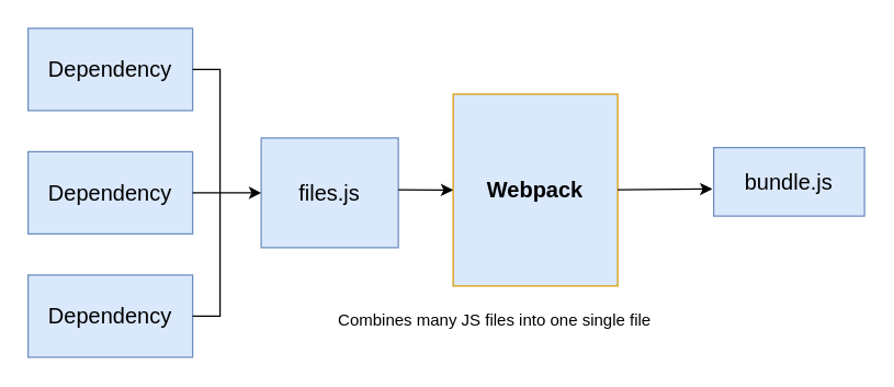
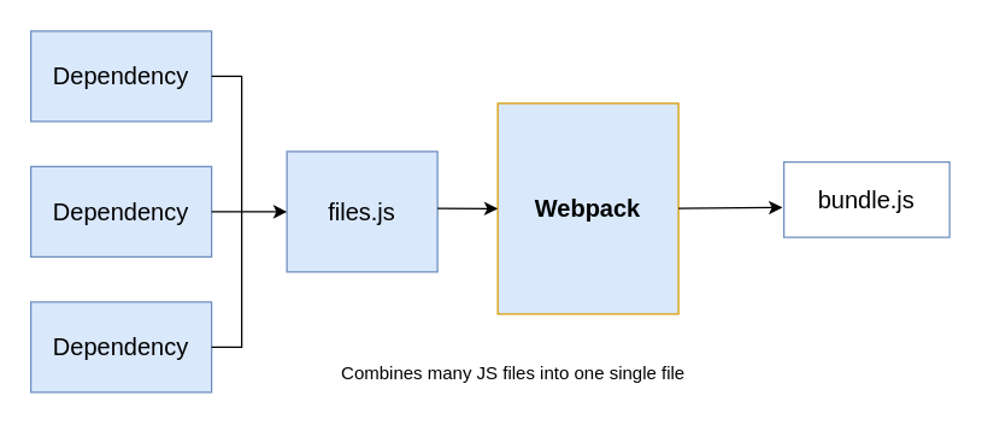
- <mxCell id="7" value="&lt;font style=&quot;font-size: 16px;&quot;&gt;bundle.js&lt;/font&gt;" style="rounded=0;whiteSpace=wrap;html=1;fillColor=#dae8fc;strokeColor=#6c8ebf;" vertex="1" parent="1"><mxGeometry x="520" y="107" width="110" height="50" as="geometry" /></mxCell>
+ <mxCell id="7" value="&lt;font style=&quot;font-size: 16px;&quot;&gt;bundle.js&lt;/font&gt;" style="rounded=0;whiteSpace=wrap;html=1;fillColor=#ffffff;strokeColor=#6c8ebf;" vertex="1" parent="1"><mxGeometry x="520" y="107" width="110" height="50" as="geometry" /></mxCell>
- <mxCell id="12" value="Combines many JS files into one single file" style="text;html=1;align=center;verticalAlign=middle;resizable=0;points=[];autosize=1;strokeColor=none;fillColor=none;" vertex="1" parent="1"><mxGeometry x="235" y="218" width="250" height="30" as="geometry" /></mxCell>
+ <mxCell id="12" value="Combines many JS files into one single file" style="text;html=1;align=center;verticalAlign=middle;resizable=0;points=[];autosize=1;strokeColor=none;fillColor=none;" vertex="1" parent="1"><mxGeometry x="215" y="233" width="250" height="30" as="geometry" /></mxCell>
